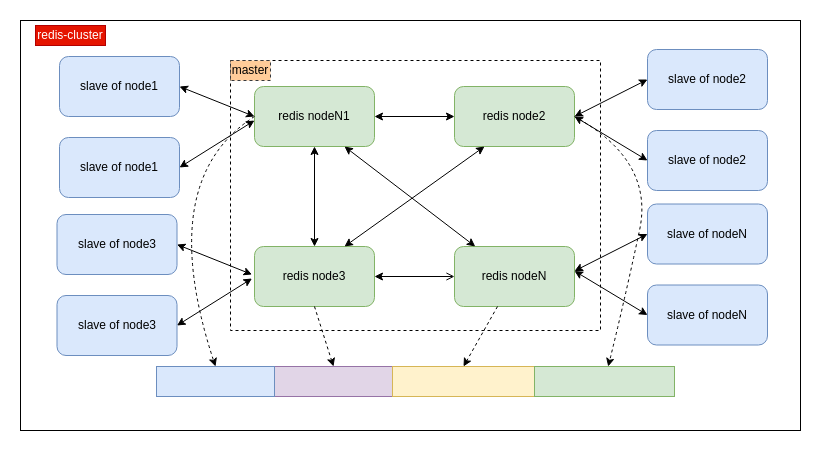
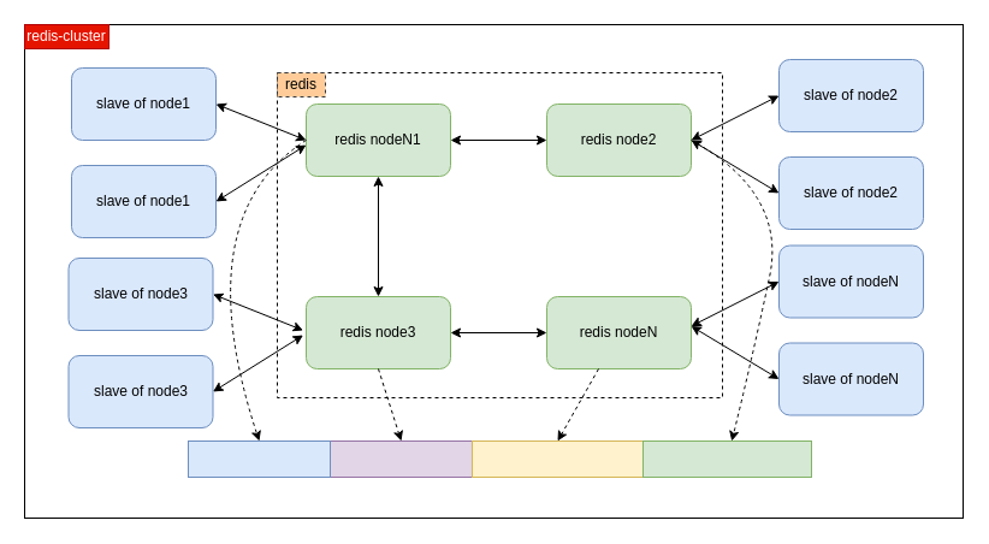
- <mxCell id="3" value="redis-cluster" style="text;html=1;strokeColor=#B20000;fillColor=#e51400;align=center;verticalAlign=middle;whiteSpace=wrap;rounded=0;fontColor=#ffffff;" vertex="1" parent="1"><mxGeometry x="35" y="25" width="70" height="20" as="geometry" /></mxCell>
+ <mxCell id="3" value="redis-cluster" style="text;html=1;strokeColor=#B20000;fillColor=#e51400;align=center;verticalAlign=middle;whiteSpace=wrap;rounded=0;fontColor=#ffffff;" vertex="1" parent="1"><mxGeometry x="20" y="20" width="70" height="20" as="geometry" /></mxCell>
- <mxCell id="39" value="master" style="text;html=1;strokeColor=#36393d;fillColor=#ffcc99;align=center;verticalAlign=middle;whiteSpace=wrap;rounded=0;dashed=1;" vertex="1" parent="1"><mxGeometry x="230" y="60" width="40" height="20" as="geometry" /></mxCell>
+ <mxCell id="39" value="redis" style="text;html=1;strokeColor=#36393d;fillColor=#ffcc99;align=center;verticalAlign=middle;whiteSpace=wrap;rounded=0;dashed=1;" vertex="1" parent="1"><mxGeometry x="230" y="60" width="40" height="20" as="geometry" /></mxCell>
- <mxCell id="11" value="" style="endArrow=classic;startArrow=classic;html=1;entryX=0.75;entryY=1;entryDx=0;entryDy=0;" edge="1" parent="1" source="7" target="4"><mxGeometry width="50" height="50" relative="1" as="geometry"><mxPoint x="334" y="186" as="sourcePoint" /><mxPoint x="384" y="136" as="targetPoint" /></mxGeometry></mxCell>
- <mxCell id="12" value="" style="endArrow=classic;startArrow=classic;html=1;exitX=0.75;exitY=0;exitDx=0;exitDy=0;entryX=0.25;entryY=1;entryDx=0;entryDy=0;" edge="1" parent="1" source="6" target="5"><mxGeometry width="50" height="50" relative="1" as="geometry"><mxPoint x="384" y="246" as="sourcePoint" /><mxPoint x="434" y="196" as="targetPoint" /></mxGeometry></mxCell>
- <mxCell id="9" value="" style="endArrow=open;startArrow=classic;html=1;exitX=1;exitY=0.5;exitDx=0;exitDy=0;entryX=0;entryY=0.5;entryDx=0;entryDy=0;" edge="1" parent="1" source="6" target="7"><mxGeometry width="50" height="50" relative="1" as="geometry"><mxPoint x="334" y="265.5" as="sourcePoint" /><mxPoint x="414" y="265.5" as="targetPoint" /></mxGeometry></mxCell>
+ <mxCell id="9" value="" style="endArrow=classic;startArrow=classic;html=1;exitX=1;exitY=0.5;exitDx=0;exitDy=0;entryX=0;entryY=0.5;entryDx=0;entryDy=0;" edge="1" parent="1" source="6" target="7"><mxGeometry width="50" height="50" relative="1" as="geometry"><mxPoint x="334" y="265.5" as="sourcePoint" /><mxPoint x="414" y="265.5" as="targetPoint" /></mxGeometry></mxCell>
